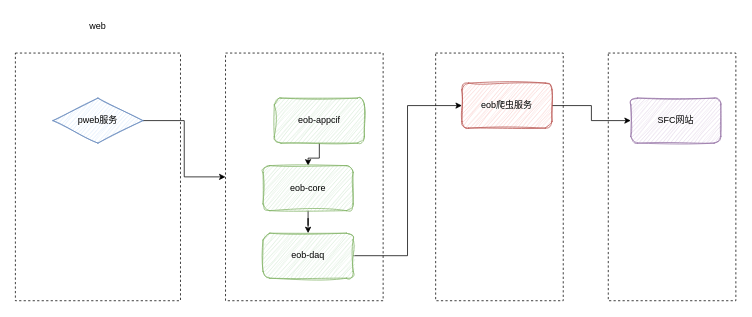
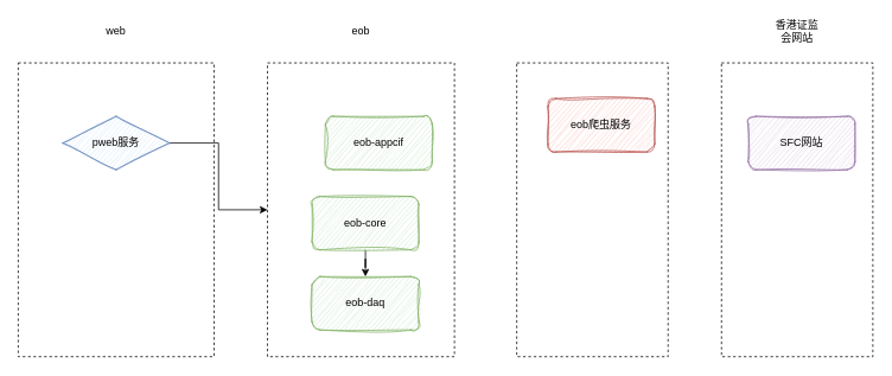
+ <mxCell id="18" value="eob" style="text;html=1;align=center;verticalAlign=middle;whiteSpace=wrap;rounded=0;" vertex="1" parent="1"><mxGeometry x="375" y="20" width="60" height="30" as="geometry" /></mxCell>
+ <mxCell id="19" value="香港证监会网站" style="text;html=1;align=center;verticalAlign=middle;whiteSpace=wrap;rounded=0;" vertex="1" parent="1"><mxGeometry x="865" y="20" width="60" height="30" as="geometry" /></mxCell>
- <mxCell id="14" style="edgeStyle=orthogonalEdgeStyle;rounded=0;orthogonalLoop=1;jettySize=auto;html=1;exitX=1;exitY=0.5;exitDx=0;exitDy=0;entryX=0;entryY=0.5;entryDx=0;entryDy=0;" edge="1" parent="1" source="15" target="16"><mxGeometry relative="1" as="geometry" /></mxCell>
- <mxCell id="7" style="edgeStyle=orthogonalEdgeStyle;rounded=0;orthogonalLoop=1;jettySize=auto;html=1;exitX=0.5;exitY=1;exitDx=0;exitDy=0;" edge="1" parent="1" source="8" target="10"><mxGeometry relative="1" as="geometry" /></mxCell>
- <mxCell id="11" style="edgeStyle=orthogonalEdgeStyle;rounded=0;orthogonalLoop=1;jettySize=auto;html=1;exitX=1;exitY=0.5;exitDx=0;exitDy=0;entryX=0;entryY=0.5;entryDx=0;entryDy=0;" edge="1" parent="1" source="12" target="15"><mxGeometry relative="1" as="geometry" /></mxCell>
